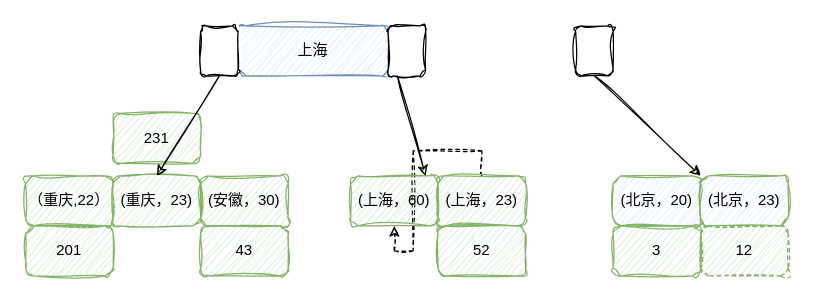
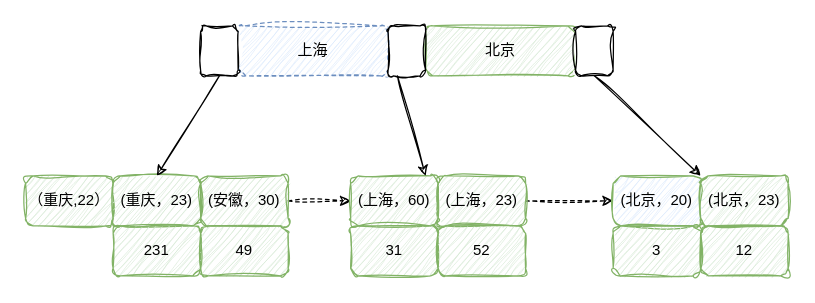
- <mxCell id="2" value="上海" style="rounded=1;whiteSpace=wrap;html=1;fillColor=#dae8fc;strokeColor=#6c8ebf;sketch=1;curveFitting=1;jiggle=2;" parent="1" vertex="1"><mxGeometry x="190" y="20" width="120" height="40" as="geometry" /></mxCell>
+ <mxCell id="2" value="上海" style="rounded=1;whiteSpace=wrap;html=1;fillColor=#dae8fc;strokeColor=#6c8ebf;sketch=1;curveFitting=1;jiggle=2;dashed=1;" parent="1" vertex="1"><mxGeometry x="190" y="20" width="120" height="40" as="geometry" /></mxCell>
+ <mxCell id="4" value="北京" style="rounded=1;whiteSpace=wrap;html=1;fillColor=#d5e8d4;strokeColor=#82b366;sketch=1;curveFitting=1;jiggle=2;" parent="1" vertex="1"><mxGeometry x="340" y="20" width="120" height="40" as="geometry" /></mxCell>
- <mxCell id="15" value="231" style="rounded=1;whiteSpace=wrap;html=1;fillColor=#d5e8d4;strokeColor=#82b366;sketch=1;curveFitting=1;jiggle=2;" parent="1" vertex="1"><mxGeometry x="90" y="90" width="70" height="40" as="geometry" /></mxCell>
+ <mxCell id="15" value="231" style="rounded=1;whiteSpace=wrap;html=1;fillColor=#d5e8d4;strokeColor=#82b366;sketch=1;curveFitting=1;jiggle=2;" parent="1" vertex="1"><mxGeometry x="90" y="180" width="70" height="40" as="geometry" /></mxCell>
- <mxCell id="8" value="" style="edgeStyle=orthogonalEdgeStyle;rounded=0;sketch=1;hachureGap=4;jiggle=2;curveFitting=1;orthogonalLoop=1;jettySize=auto;html=1;fontFamily=Architects Daughter;fontSource=https%3A%2F%2Ffonts.googleapis.com%2Fcss%3Ffamily%3DArchitects%2BDaughter;fontSize=16;dashed=1;" parent="1" source="9" target="19" edge="1"><mxGeometry relative="1" as="geometry" /></mxCell>
+ <mxCell id="8" value="" style="edgeStyle=orthogonalEdgeStyle;rounded=0;sketch=1;hachureGap=4;jiggle=2;curveFitting=1;orthogonalLoop=1;jettySize=auto;html=1;fontFamily=Architects Daughter;fontSource=https%3A%2F%2Ffonts.googleapis.com%2Fcss%3Ffamily%3DArchitects%2BDaughter;fontSize=16;entryX=0;entryY=0.5;entryDx=0;entryDy=0;dashed=1;" parent="1" source="9" target="12" edge="1"><mxGeometry relative="1" as="geometry" /></mxCell>
+ <mxCell id="10" value="" style="edgeStyle=orthogonalEdgeStyle;rounded=0;sketch=1;hachureGap=4;jiggle=2;curveFitting=1;orthogonalLoop=1;jettySize=auto;html=1;fontFamily=Architects Daughter;fontSource=https%3A%2F%2Ffonts.googleapis.com%2Fcss%3Ffamily%3DArchitects%2BDaughter;fontSize=16;dashed=1;" parent="1" source="11" target="19" edge="1"><mxGeometry relative="1" as="geometry" /></mxCell>
- <mxCell id="13" value="(北京，23)" style="rounded=1;whiteSpace=wrap;html=1;fillColor=#dae8fc;strokeColor=#82b366;sketch=1;curveFitting=1;jiggle=2;" parent="1" vertex="1"><mxGeometry x="560" y="140" width="70" height="40" as="geometry" /></mxCell>
+ <mxCell id="13" value="(北京，23)" style="rounded=1;whiteSpace=wrap;html=1;fillColor=#d5e8d4;strokeColor=#82b366;sketch=1;curveFitting=1;jiggle=2;" parent="1" vertex="1"><mxGeometry x="560" y="140" width="70" height="40" as="geometry" /></mxCell>
- <mxCell id="14" value="201" style="rounded=1;whiteSpace=wrap;html=1;fillColor=#d5e8d4;strokeColor=#82b366;sketch=1;curveFitting=1;jiggle=2;" parent="1" vertex="1"><mxGeometry x="20" y="180" width="70" height="40" as="geometry" /></mxCell>
- <mxCell id="17" value="43" style="rounded=1;whiteSpace=wrap;html=1;fillColor=#d5e8d4;strokeColor=#82b366;sketch=1;curveFitting=1;jiggle=2;" parent="1" vertex="1"><mxGeometry x="160" y="180" width="70" height="40" as="geometry" /></mxCell>
+ <mxCell id="17" value="49" style="rounded=1;whiteSpace=wrap;html=1;fillColor=#d5e8d4;strokeColor=#82b366;sketch=1;curveFitting=1;jiggle=2;" parent="1" vertex="1"><mxGeometry x="160" y="180" width="70" height="40" as="geometry" /></mxCell>
+ <mxCell id="16" value="31" style="rounded=1;whiteSpace=wrap;html=1;fillColor=#d5e8d4;strokeColor=#82b366;sketch=1;curveFitting=1;jiggle=2;" parent="1" vertex="1"><mxGeometry x="280" y="180" width="70" height="40" as="geometry" /></mxCell>
- <mxCell id="21" value="12" style="rounded=1;whiteSpace=wrap;html=1;fillColor=#d5e8d4;strokeColor=#82b366;sketch=1;curveFitting=1;jiggle=2;dashed=1;" parent="1" vertex="1"><mxGeometry x="560" y="180" width="70" height="40" as="geometry" /></mxCell>
+ <mxCell id="21" value="12" style="rounded=1;whiteSpace=wrap;html=1;fillColor=#d5e8d4;strokeColor=#82b366;sketch=1;curveFitting=1;jiggle=2;" parent="1" vertex="1"><mxGeometry x="560" y="180" width="70" height="40" as="geometry" /></mxCell>
